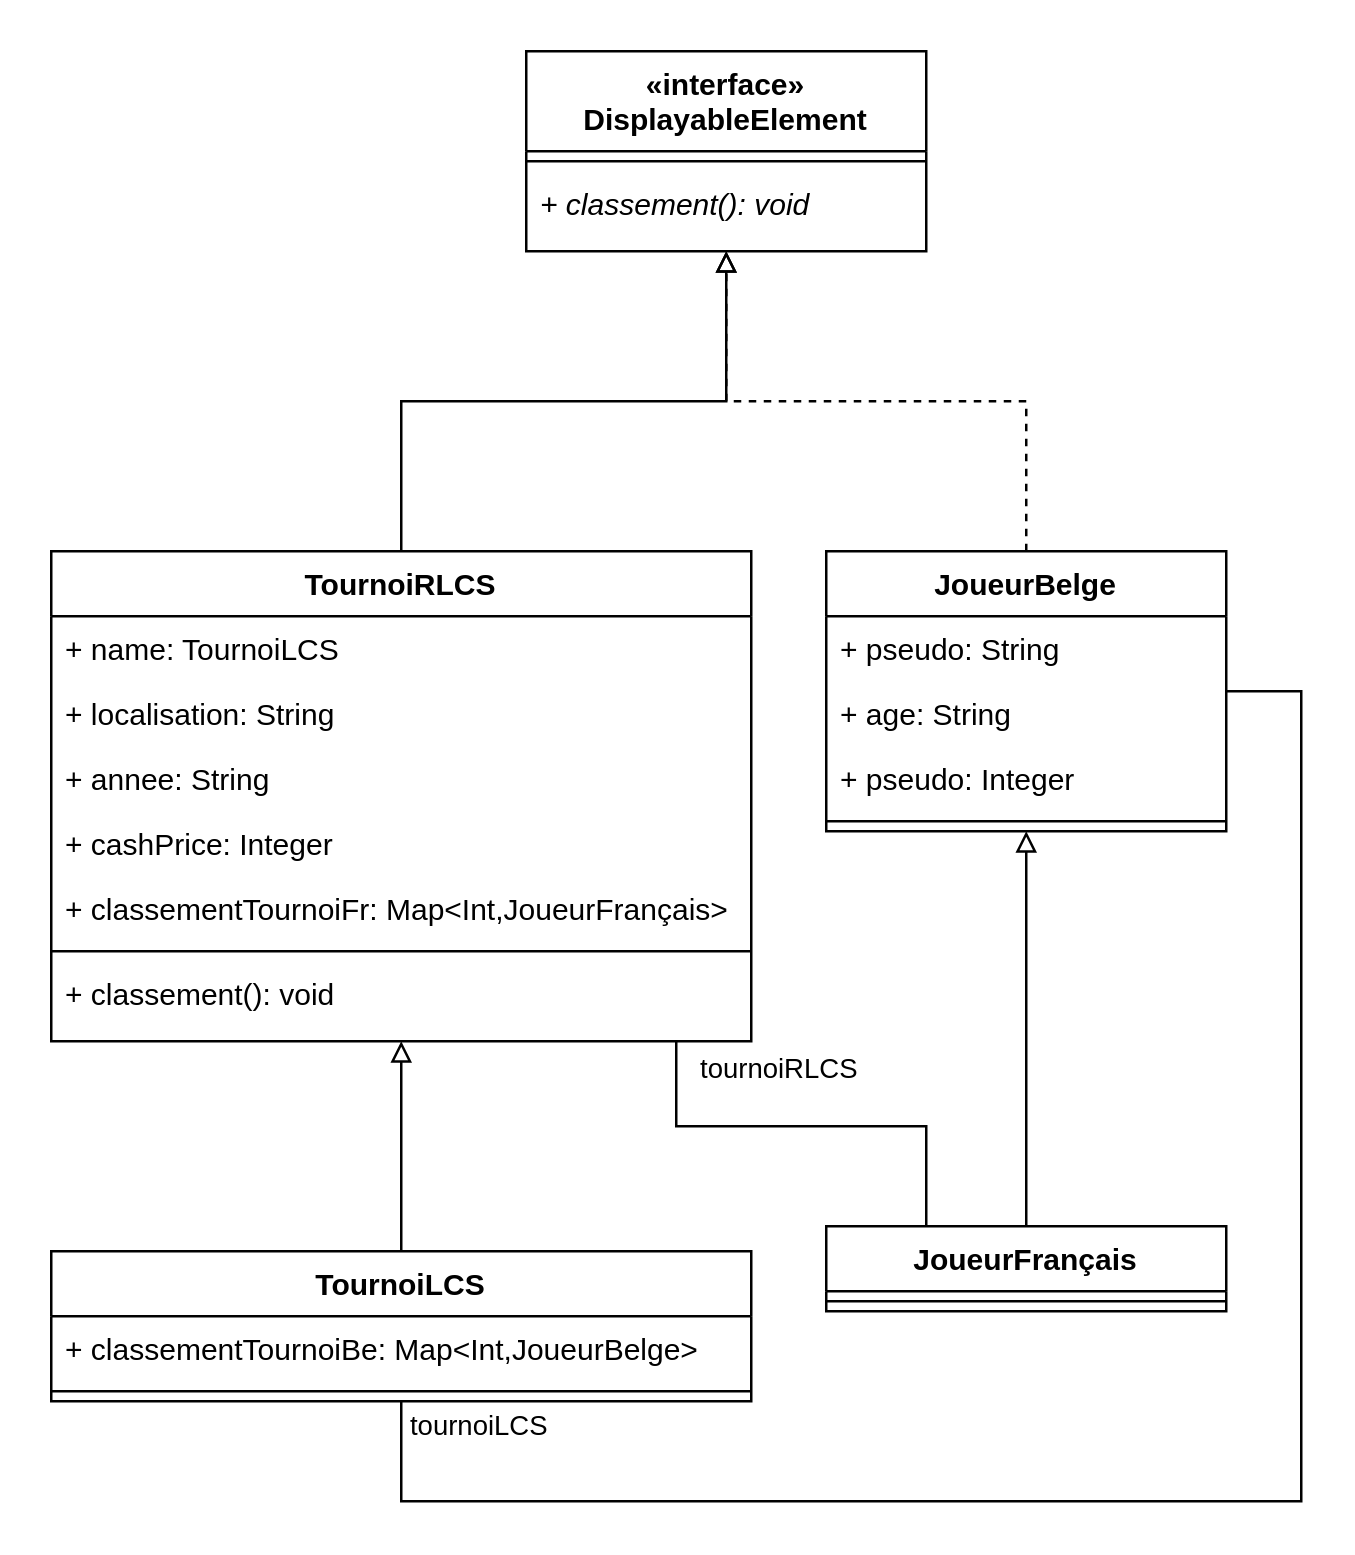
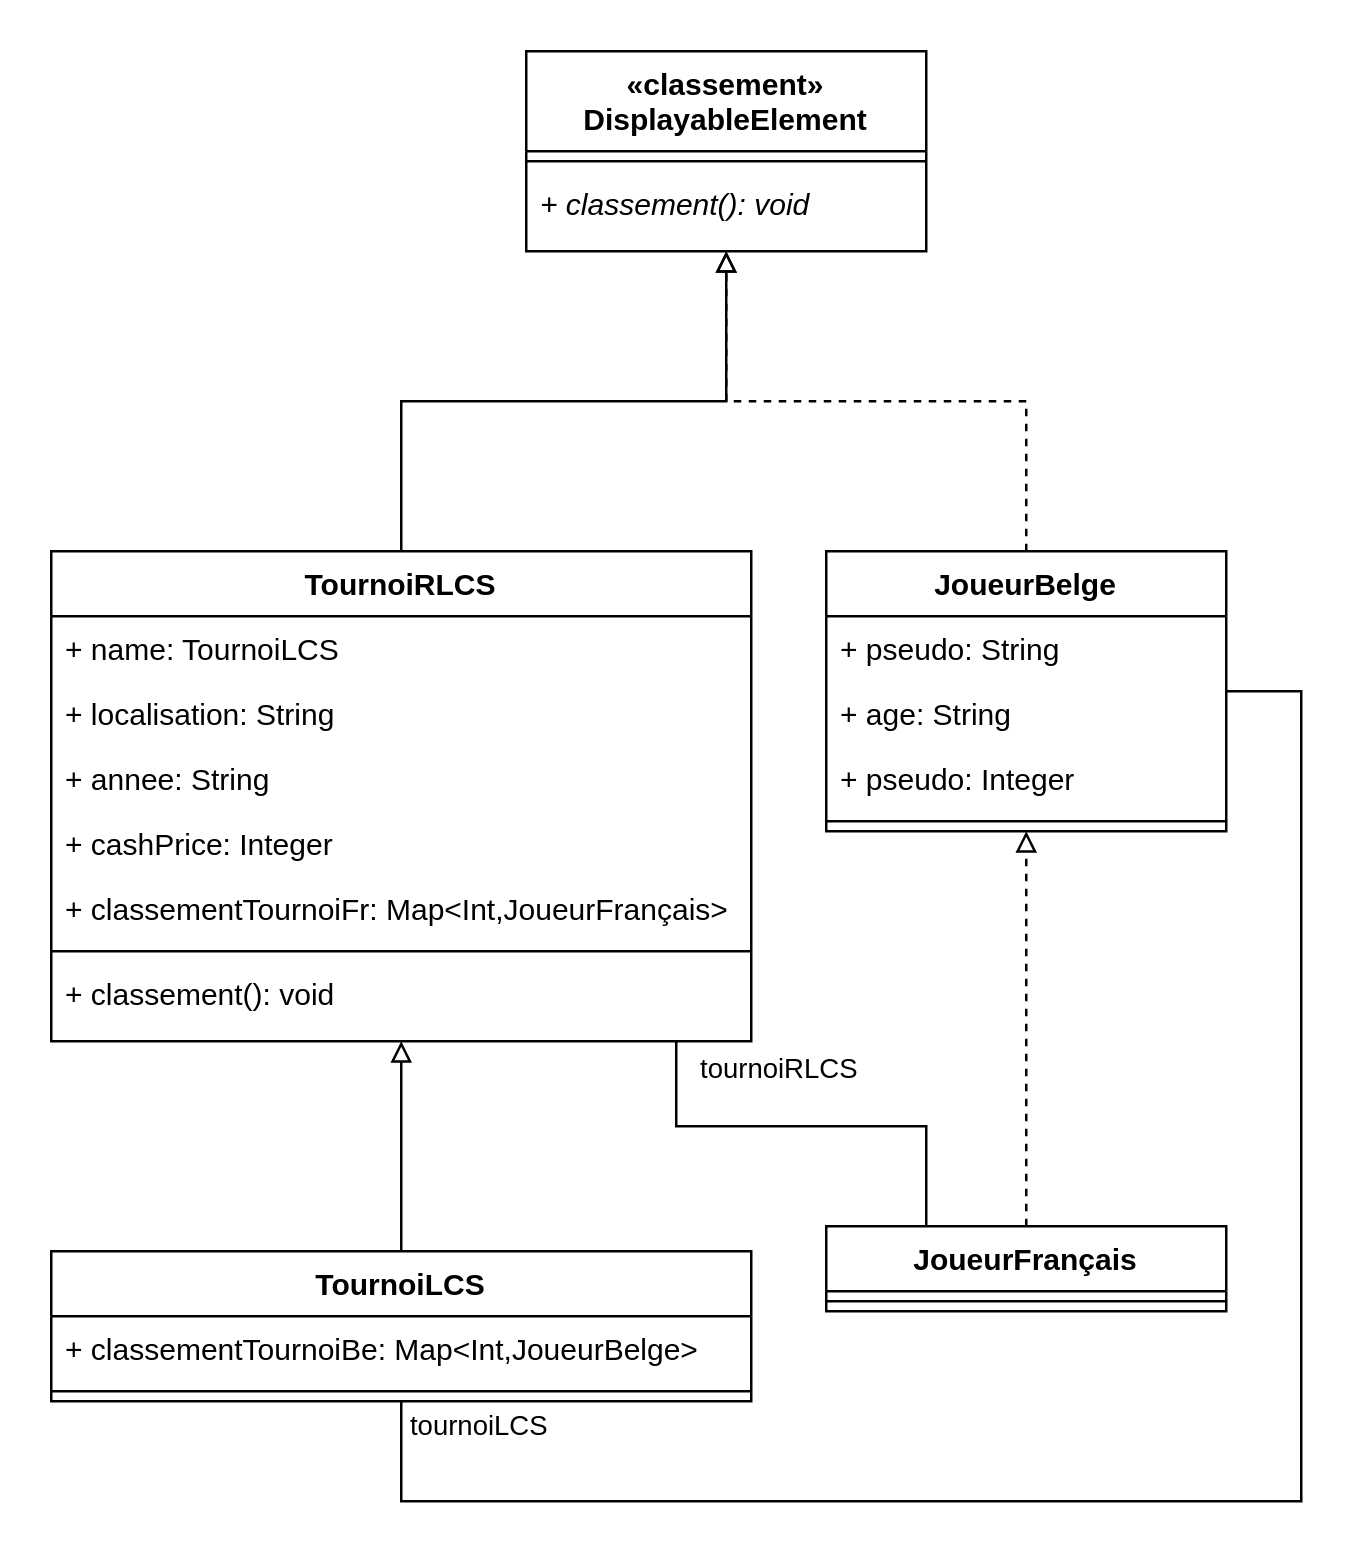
- <mxCell id="2" value="«interface»&#10;DisplayableElement" style="swimlane;fontStyle=1;align=center;verticalAlign=top;childLayout=stackLayout;horizontal=1;startSize=40;horizontalStack=0;resizeParent=1;resizeParentMax=0;resizeLast=0;collapsible=1;marginBottom=0;" vertex="1" parent="1"><mxGeometry x="210" y="20" width="160" height="80" as="geometry" /></mxCell>
+ <mxCell id="2" value="«classement»&#10;DisplayableElement" style="swimlane;fontStyle=1;align=center;verticalAlign=top;childLayout=stackLayout;horizontal=1;startSize=40;horizontalStack=0;resizeParent=1;resizeParentMax=0;resizeLast=0;collapsible=1;marginBottom=0;" vertex="1" parent="1"><mxGeometry x="210" y="20" width="160" height="80" as="geometry" /></mxCell>
- <mxCell id="26" style="edgeStyle=orthogonalEdgeStyle;rounded=0;orthogonalLoop=1;jettySize=auto;html=1;endArrow=block;endFill=0;" edge="1" parent="1" source="29" target="17"><mxGeometry relative="1" as="geometry" /></mxCell>
+ <mxCell id="26" style="edgeStyle=orthogonalEdgeStyle;rounded=0;orthogonalLoop=1;jettySize=auto;html=1;endArrow=block;endFill=0;dashed=1;" edge="1" parent="1" source="29" target="17"><mxGeometry relative="1" as="geometry" /></mxCell>
